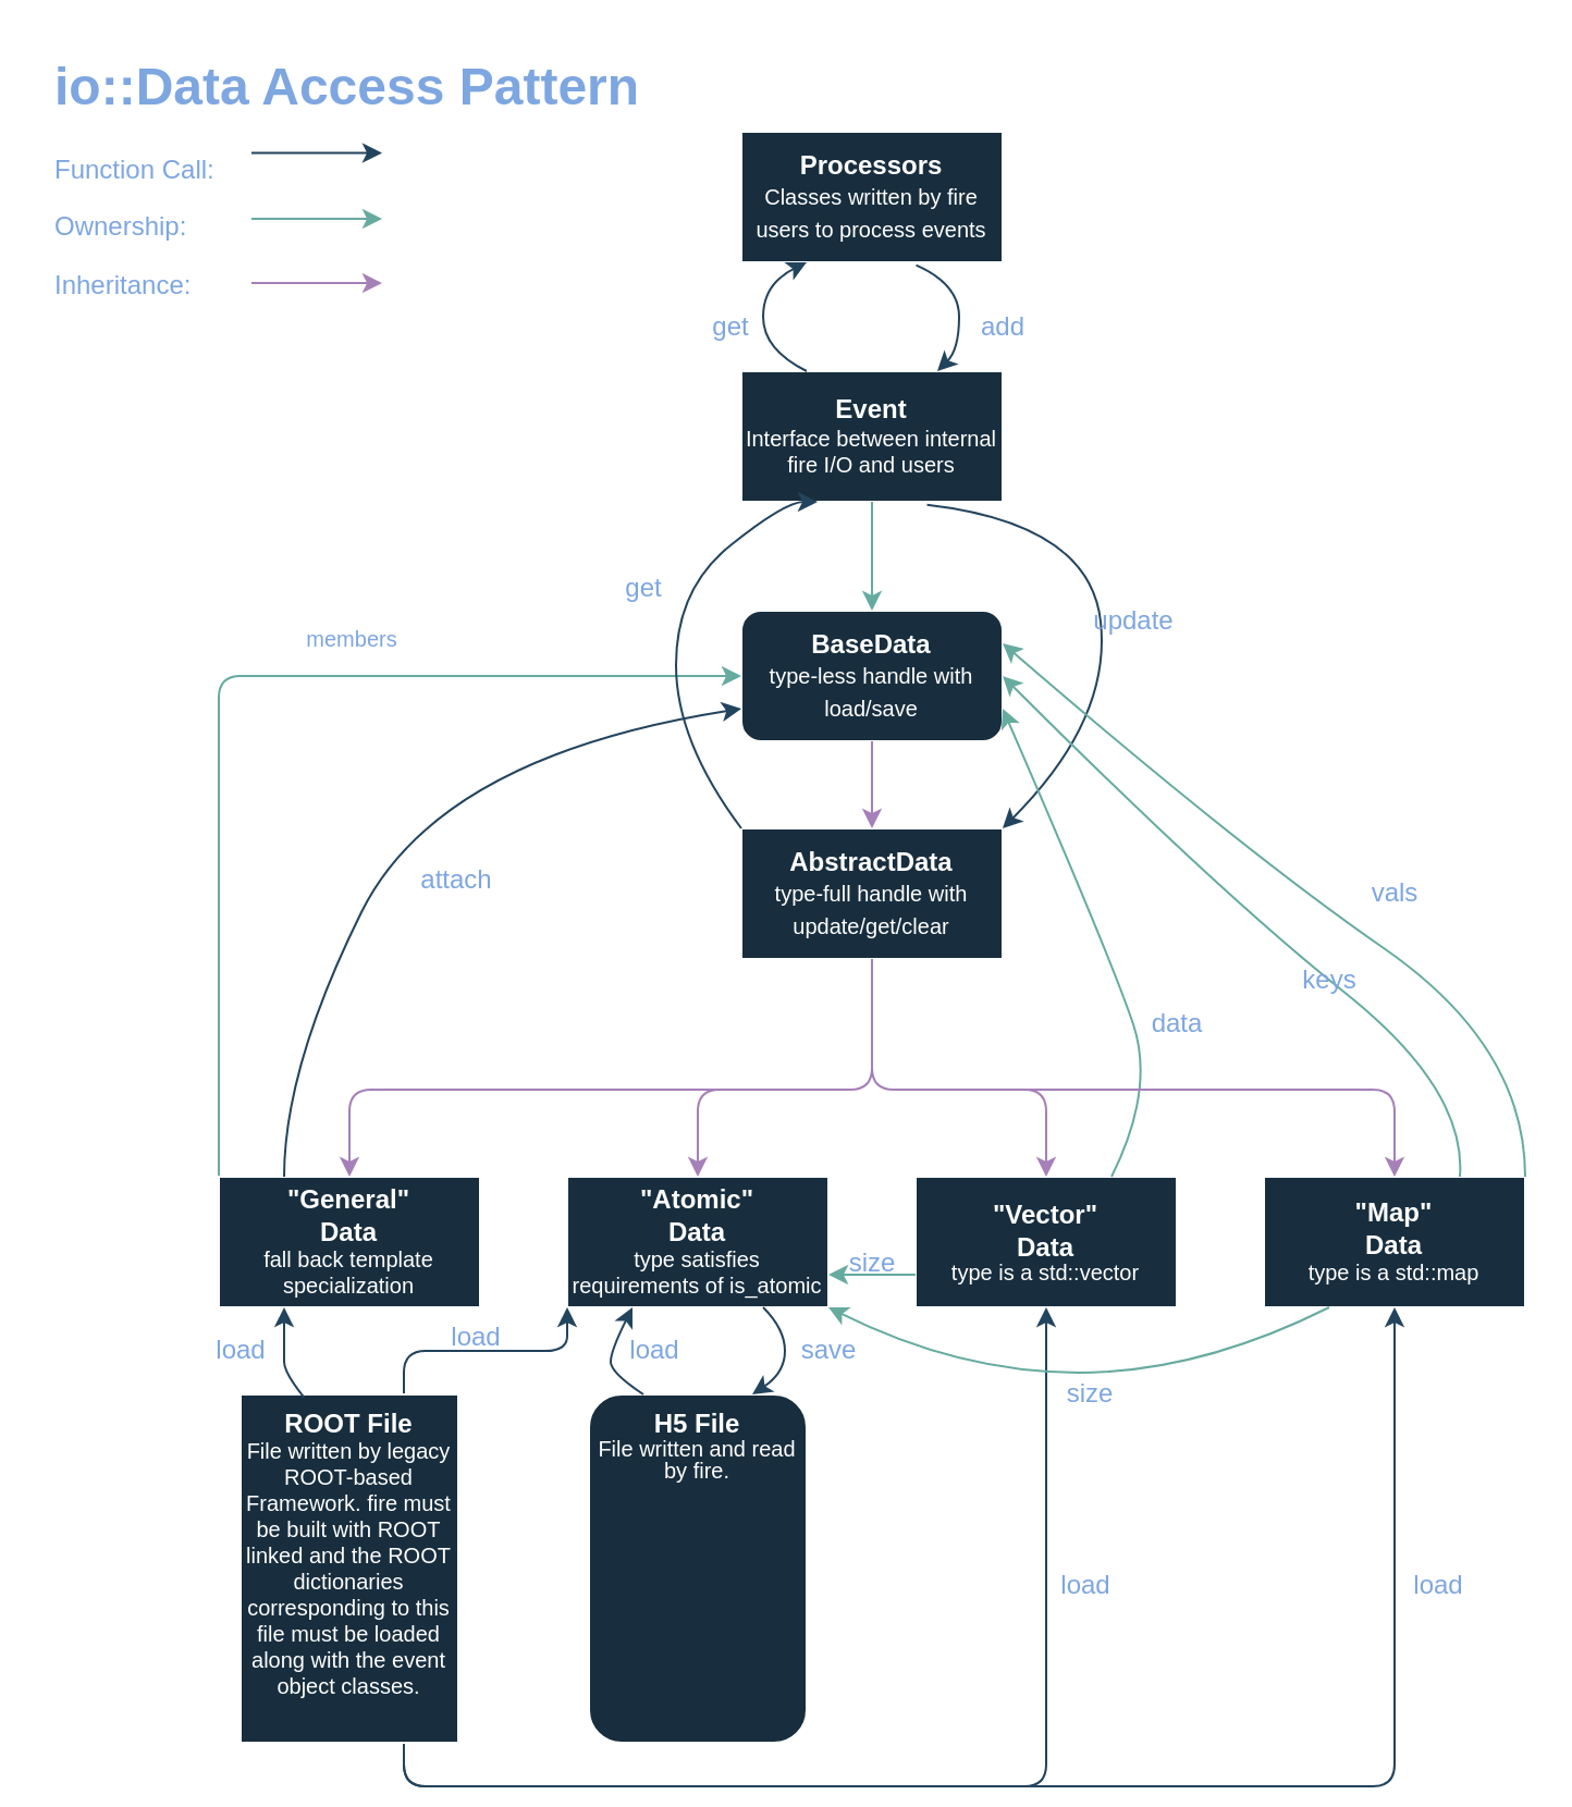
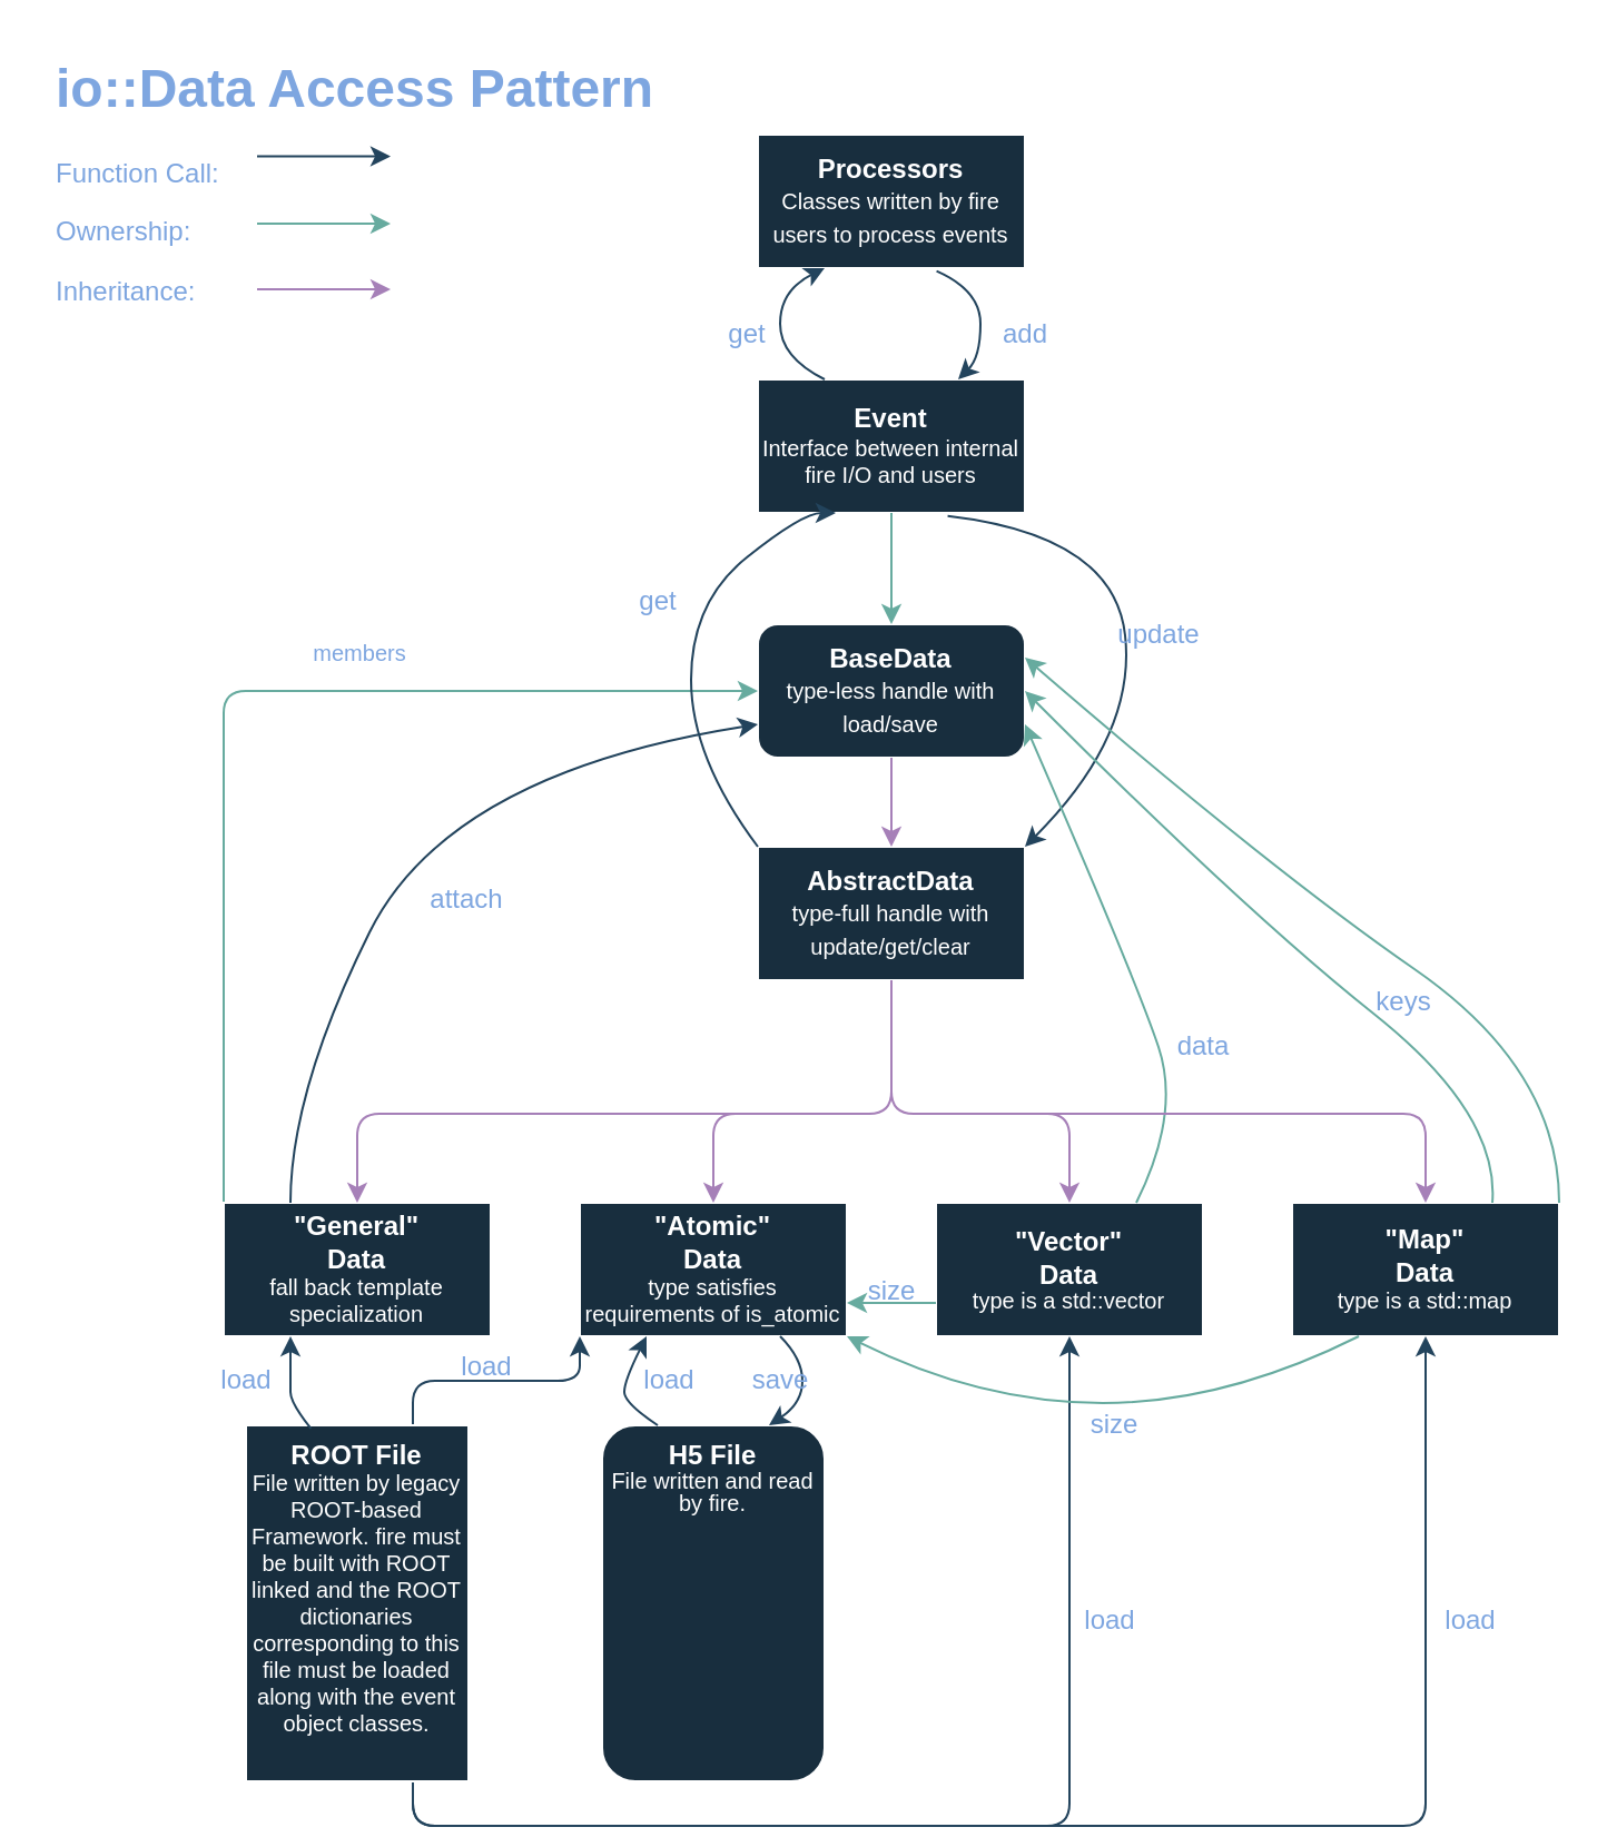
- <mxCell id="38" value="vals" style="text;html=1;align=center;verticalAlign=middle;resizable=0;points=[];autosize=1;strokeColor=none;fillColor=none;fontColor=#7EA6E0;" vertex="1" parent="1"><mxGeometry x="620" y="400" width="40" height="20" as="geometry" /></mxCell>
- <mxCell id="37" value="keys" style="text;html=1;align=center;verticalAlign=middle;resizable=0;points=[];autosize=1;strokeColor=none;fillColor=none;fontColor=#7EA6E0;" vertex="1" parent="1"><mxGeometry x="590" y="440" width="40" height="20" as="geometry" /></mxCell>
+ <mxCell id="37" value="keys" style="text;html=1;align=center;verticalAlign=middle;resizable=0;points=[];autosize=1;strokeColor=none;fillColor=none;fontColor=#7EA6E0;" vertex="1" parent="1"><mxGeometry x="610" y="440" width="40" height="20" as="geometry" /></mxCell>
- <mxCell id="41" value="save" style="text;html=1;align=center;verticalAlign=middle;resizable=0;points=[];autosize=1;strokeColor=none;fillColor=none;fontColor=#7EA6E0;" vertex="1" parent="1"><mxGeometry x="360" y="610" width="40" height="20" as="geometry" /></mxCell>
+ <mxCell id="41" value="save" style="text;html=1;align=center;verticalAlign=middle;resizable=0;points=[];autosize=1;strokeColor=none;fillColor=none;fontColor=#7EA6E0;" vertex="1" parent="1"><mxGeometry x="330" y="610" width="40" height="20" as="geometry" /></mxCell>
